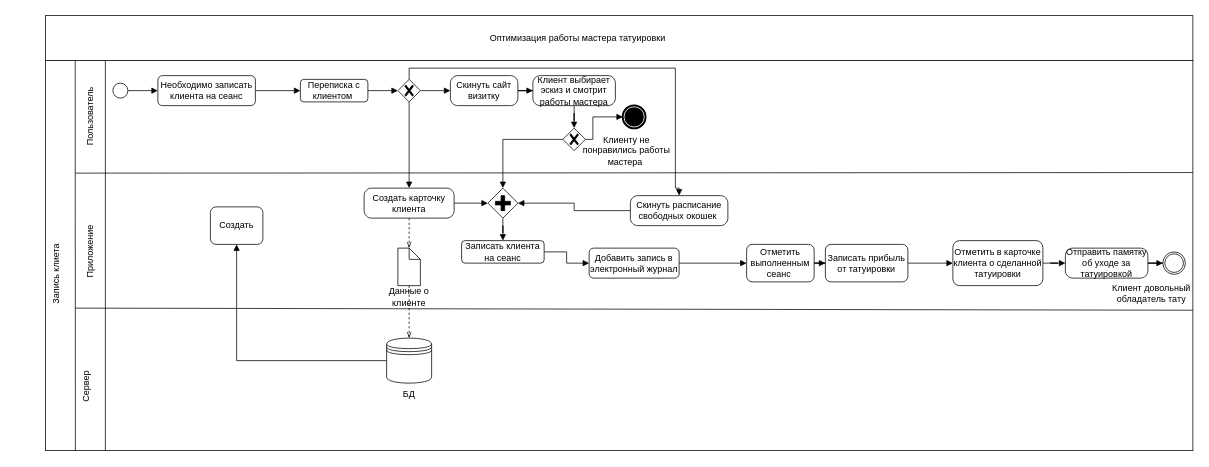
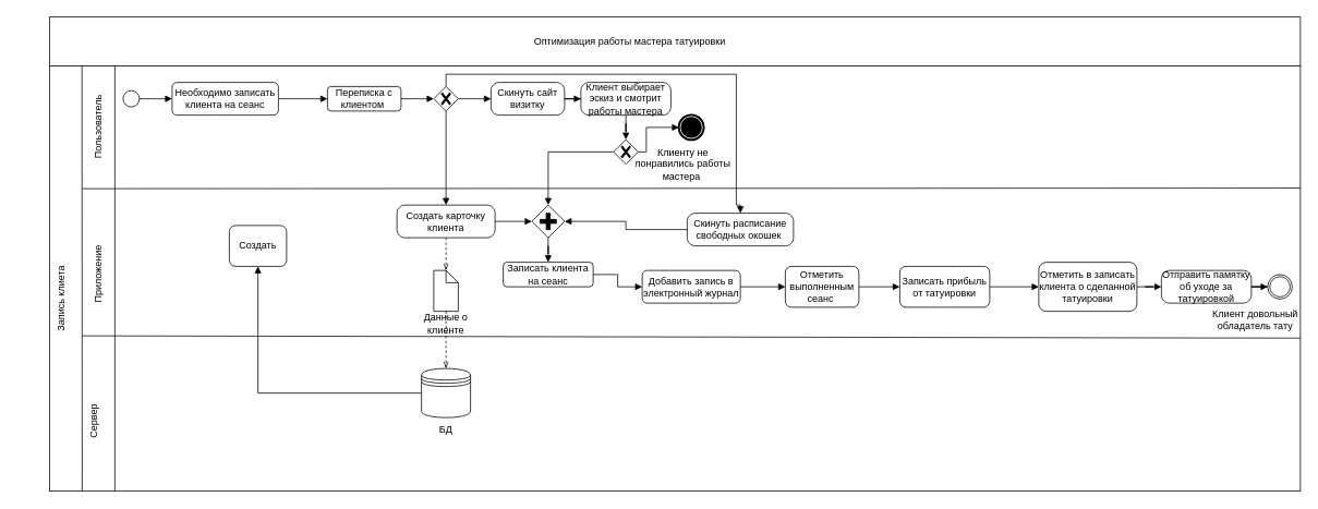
- <mxCell id="42" value="Отметить выполненным сеанс&amp;nbsp;" style="rounded=1;whiteSpace=wrap;html=1;" vertex="1" parent="1"><mxGeometry x="995" y="325" width="90" height="50" as="geometry" /></mxCell>
+ <mxCell id="42" value="Отметить выполненным сеанс&amp;nbsp;" style="rounded=1;whiteSpace=wrap;html=1;" vertex="1" parent="1"><mxGeometry x="960" y="325" width="90" height="50" as="geometry" /></mxCell>
- <mxCell id="46" value="Отметить в карточке клиента о сделанной татуировки" style="rounded=1;whiteSpace=wrap;html=1;" vertex="1" parent="1"><mxGeometry x="1270" y="320" width="120" height="60" as="geometry" /></mxCell>
+ <mxCell id="46" value="Отметить в записать клиента о сделанной татуировки" style="rounded=1;whiteSpace=wrap;html=1;" vertex="1" parent="1"><mxGeometry x="1270" y="320" width="120" height="60" as="geometry" /></mxCell>
